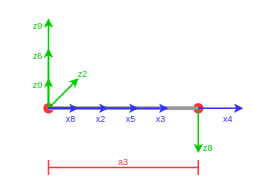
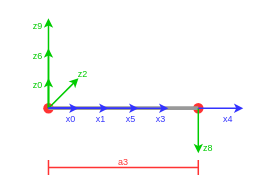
- <mxCell id="19" value="&lt;font color=&quot;#3333ff&quot;&gt;x8&lt;/font&gt;" style="text;strokeColor=none;align=center;fillColor=none;html=1;verticalAlign=middle;whiteSpace=wrap;rounded=0;" parent="1" vertex="1"><mxGeometry x="64" y="144" width="60" height="30" as="geometry" /></mxCell>
+ <mxCell id="19" value="&lt;font color=&quot;#3333ff&quot;&gt;x0&lt;/font&gt;" style="text;strokeColor=none;align=center;fillColor=none;html=1;verticalAlign=middle;whiteSpace=wrap;rounded=0;" parent="1" vertex="1"><mxGeometry x="64" y="144" width="60" height="30" as="geometry" /></mxCell>
- <mxCell id="20" value="&lt;font color=&quot;#3333ff&quot;&gt;x2&lt;/font&gt;" style="text;strokeColor=none;align=center;fillColor=none;html=1;verticalAlign=middle;whiteSpace=wrap;rounded=0;" parent="1" vertex="1"><mxGeometry x="104" y="144" width="60" height="30" as="geometry" /></mxCell>
+ <mxCell id="20" value="&lt;font color=&quot;#3333ff&quot;&gt;x1&lt;/font&gt;" style="text;strokeColor=none;align=center;fillColor=none;html=1;verticalAlign=middle;whiteSpace=wrap;rounded=0;" parent="1" vertex="1"><mxGeometry x="104" y="144" width="60" height="30" as="geometry" /></mxCell>
